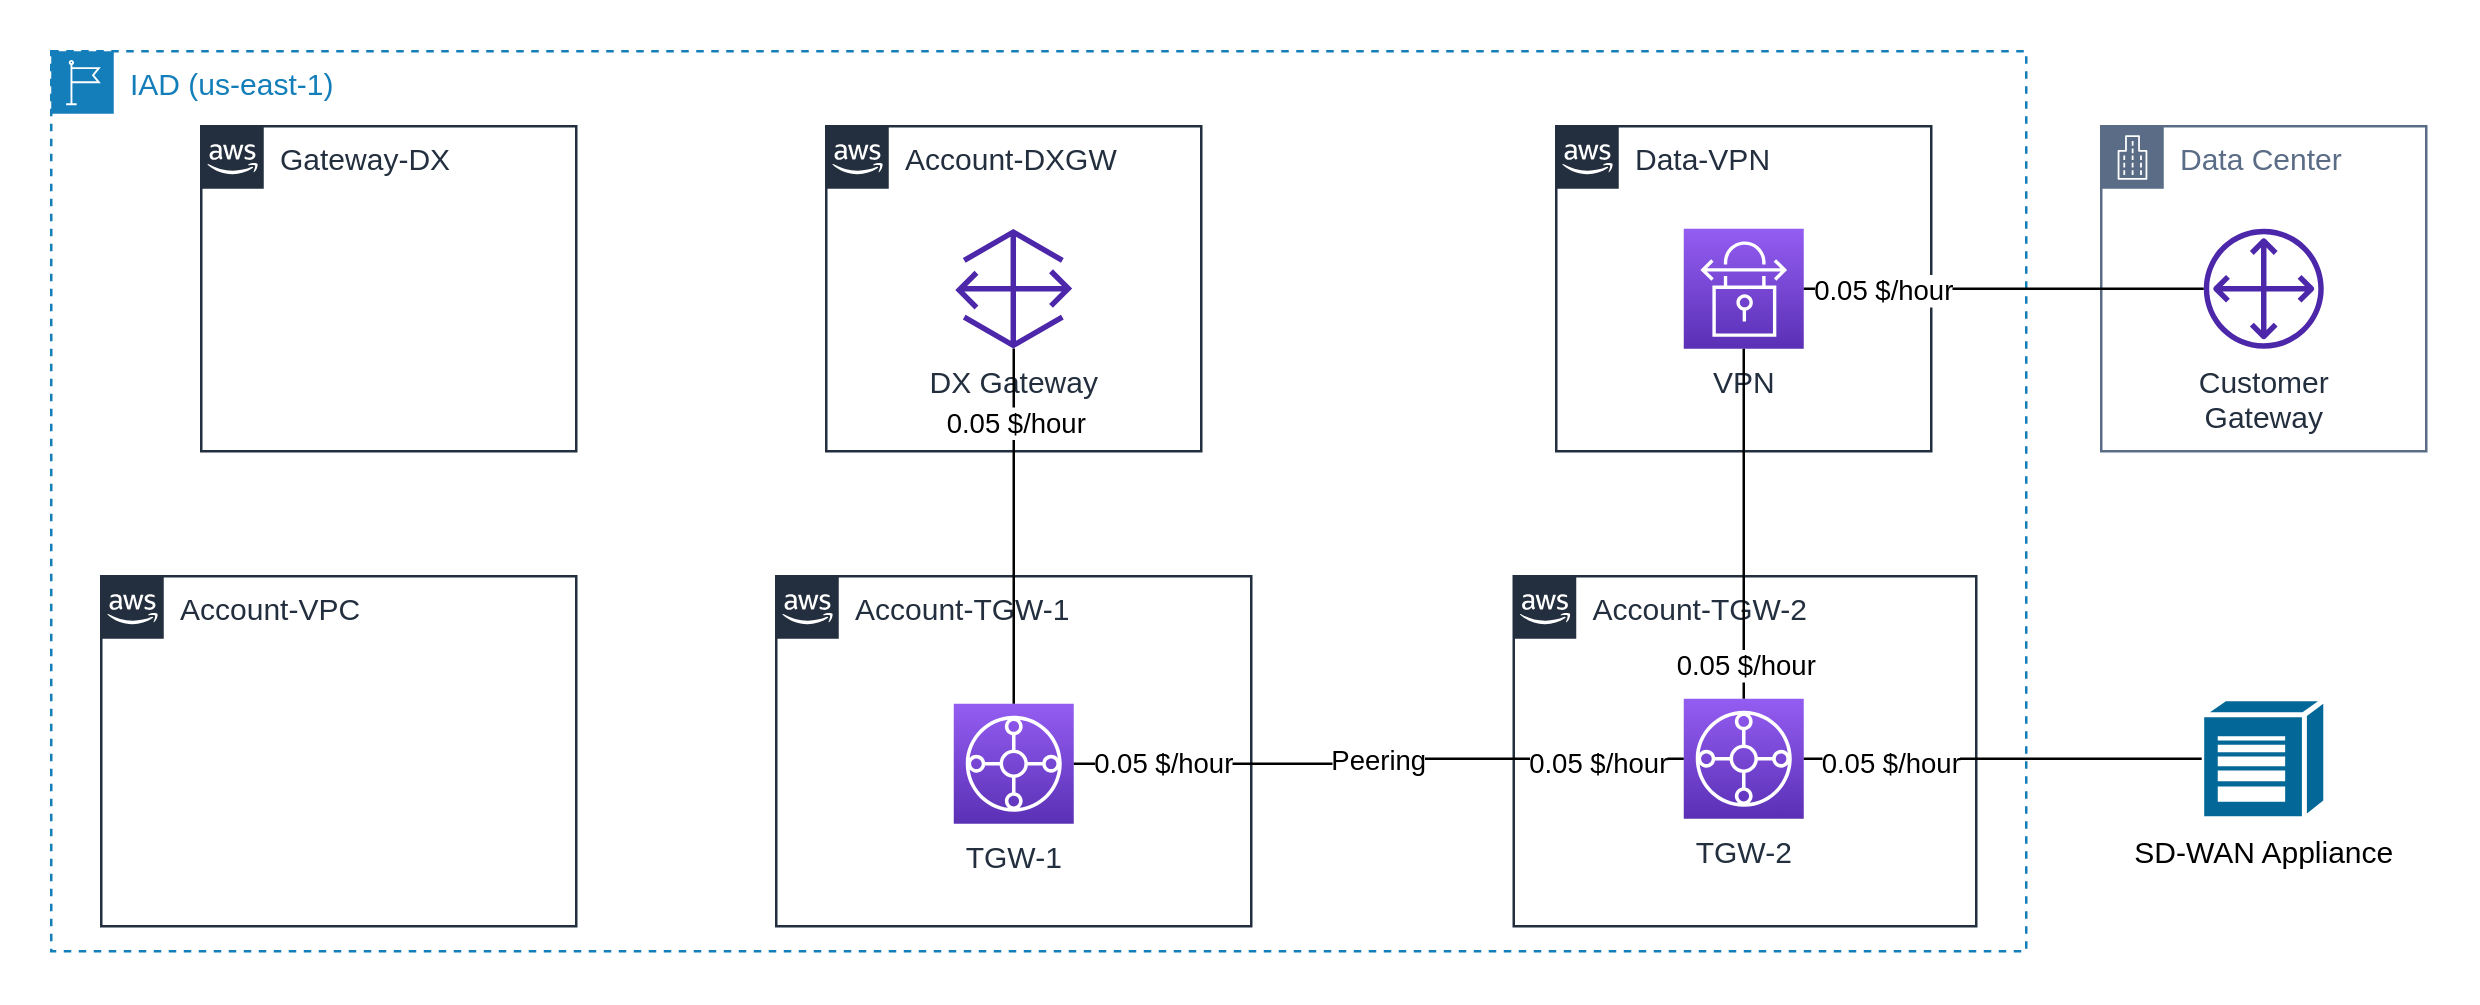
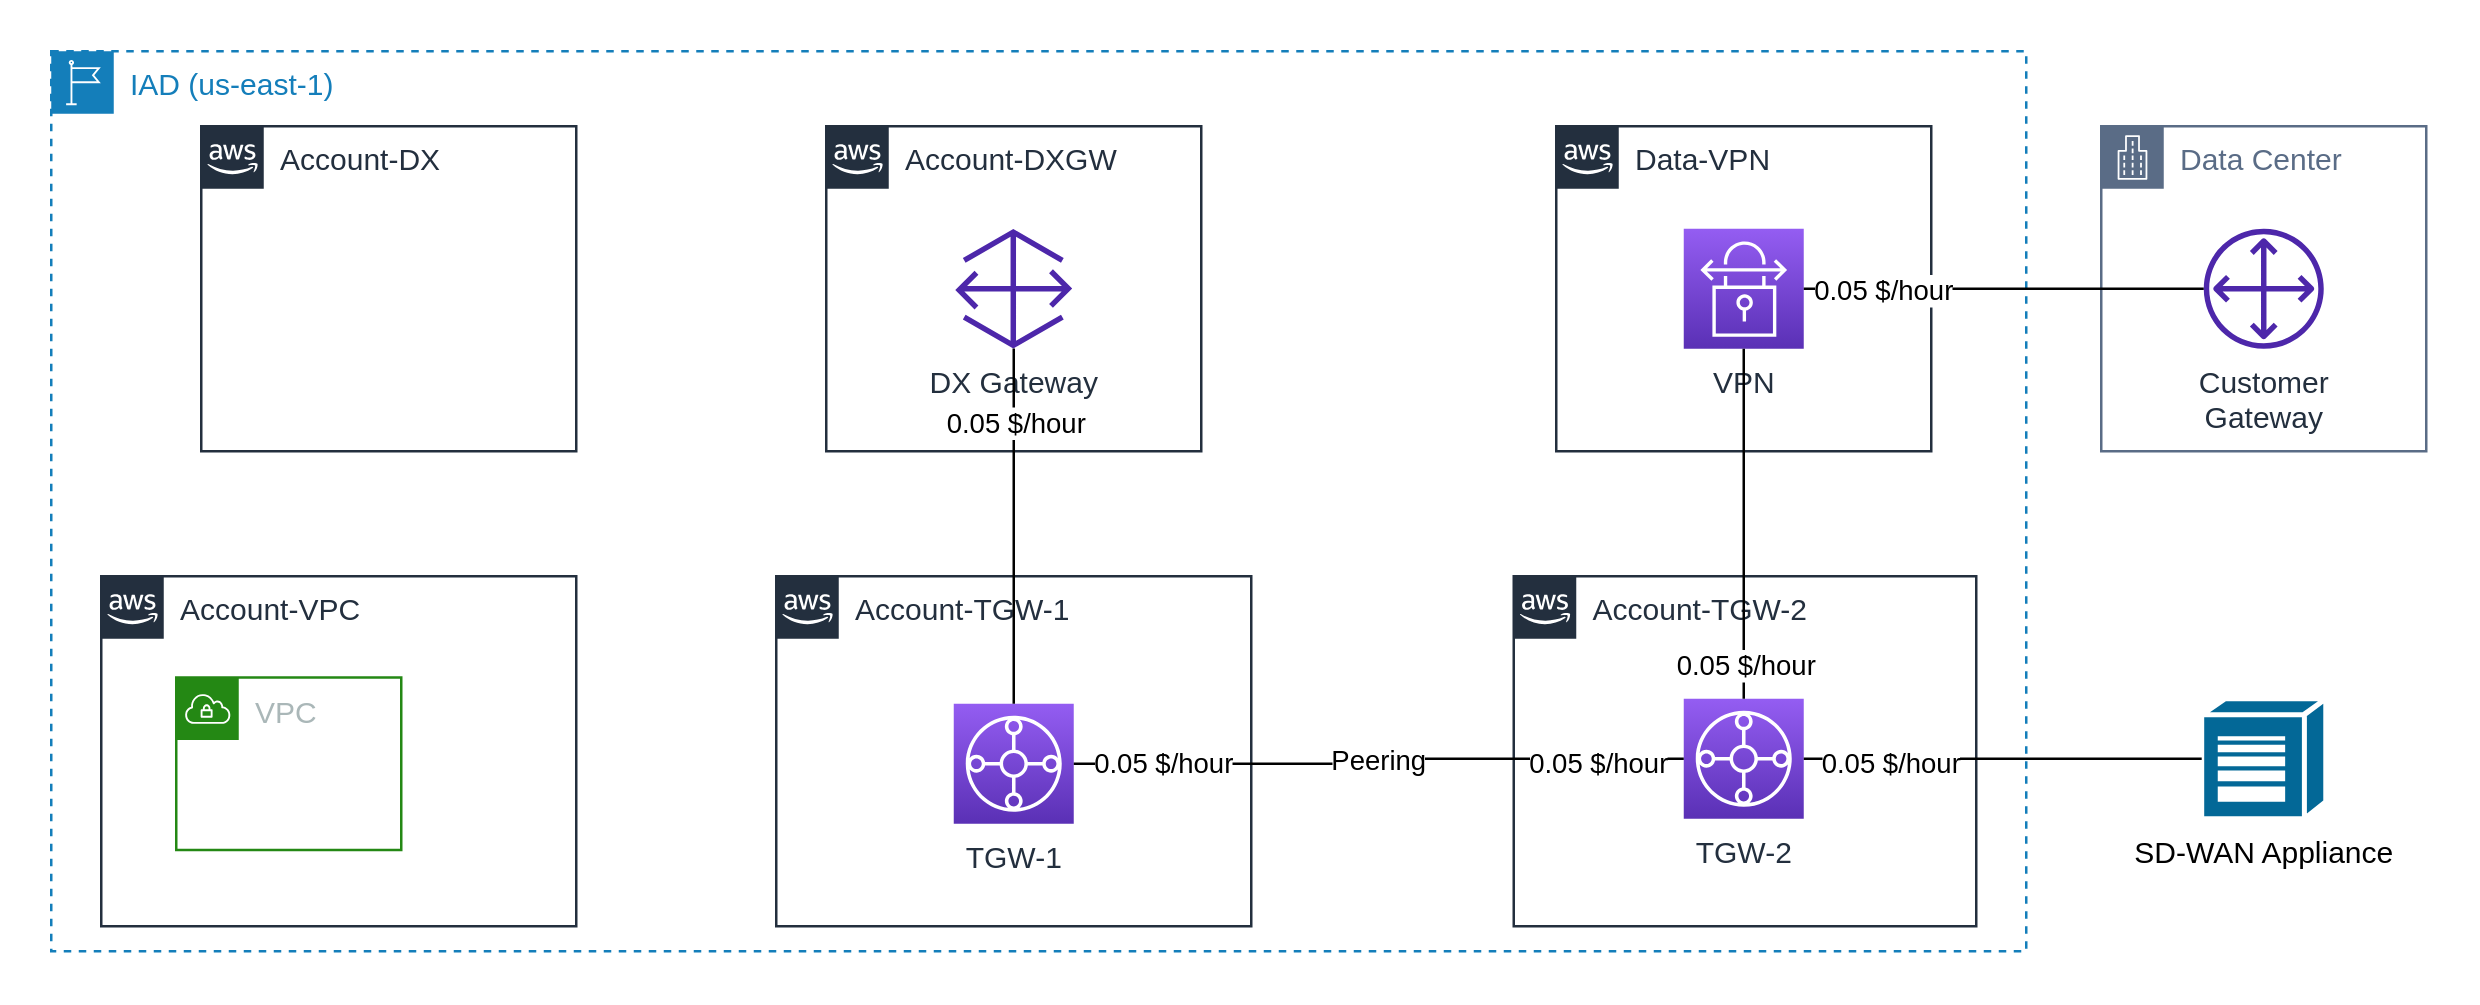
- <mxCell id="14" value="Gateway-DX" style="points=[[0,0],[0.25,0],[0.5,0],[0.75,0],[1,0],[1,0.25],[1,0.5],[1,0.75],[1,1],[0.75,1],[0.5,1],[0.25,1],[0,1],[0,0.75],[0,0.5],[0,0.25]];outlineConnect=0;gradientColor=none;html=1;whiteSpace=wrap;fontSize=12;fontStyle=0;container=0;pointerEvents=0;collapsible=0;recursiveResize=0;shape=mxgraph.aws4.group;grIcon=mxgraph.aws4.group_aws_cloud_alt;strokeColor=#232F3E;fillColor=none;verticalAlign=top;align=left;spacingLeft=30;fontColor=#232F3E;dashed=0;" vertex="1" parent="1"><mxGeometry x="80" y="50" width="150" height="130" as="geometry" /></mxCell>
+ <mxCell id="14" value="Account-DX" style="points=[[0,0],[0.25,0],[0.5,0],[0.75,0],[1,0],[1,0.25],[1,0.5],[1,0.75],[1,1],[0.75,1],[0.5,1],[0.25,1],[0,1],[0,0.75],[0,0.5],[0,0.25]];outlineConnect=0;gradientColor=none;html=1;whiteSpace=wrap;fontSize=12;fontStyle=0;container=0;pointerEvents=0;collapsible=0;recursiveResize=0;shape=mxgraph.aws4.group;grIcon=mxgraph.aws4.group_aws_cloud_alt;strokeColor=#232F3E;fillColor=none;verticalAlign=top;align=left;spacingLeft=30;fontColor=#232F3E;dashed=0;" vertex="1" parent="1"><mxGeometry x="80" y="50" width="150" height="130" as="geometry" /></mxCell>
+ <mxCell id="12" value="VPC" style="points=[[0,0],[0.25,0],[0.5,0],[0.75,0],[1,0],[1,0.25],[1,0.5],[1,0.75],[1,1],[0.75,1],[0.5,1],[0.25,1],[0,1],[0,0.75],[0,0.5],[0,0.25]];outlineConnect=0;gradientColor=none;html=1;whiteSpace=wrap;fontSize=12;fontStyle=0;container=1;pointerEvents=0;collapsible=0;recursiveResize=0;shape=mxgraph.aws4.group;grIcon=mxgraph.aws4.group_vpc;strokeColor=#248814;fillColor=none;verticalAlign=top;align=left;spacingLeft=30;fontColor=#AAB7B8;dashed=0;" vertex="1" parent="11"><mxGeometry x="30" y="40.5" width="90" height="69" as="geometry" /></mxCell>
